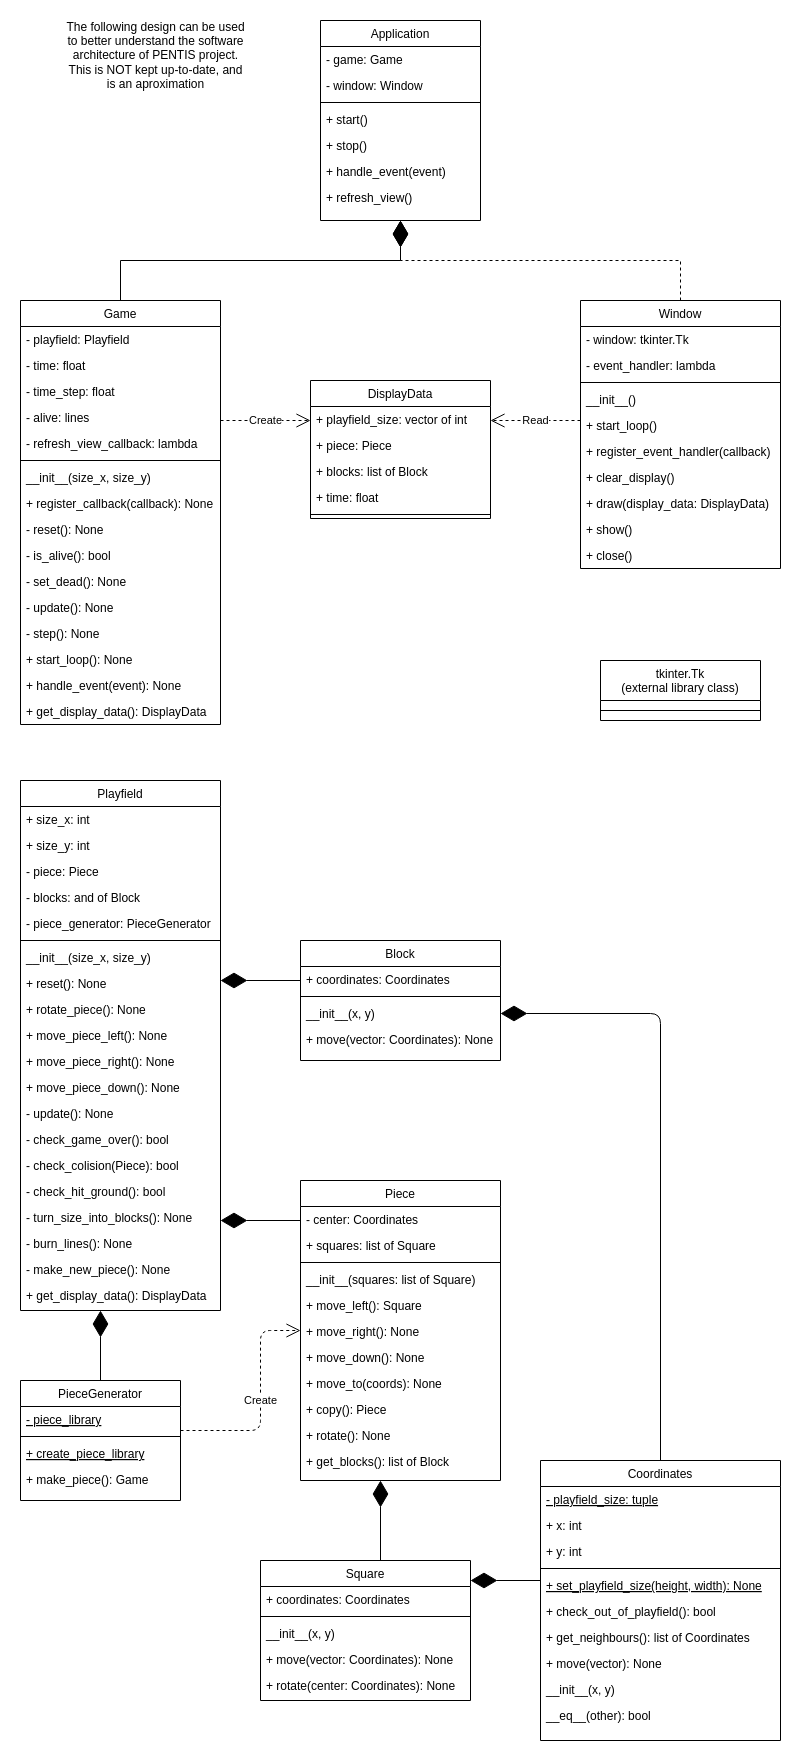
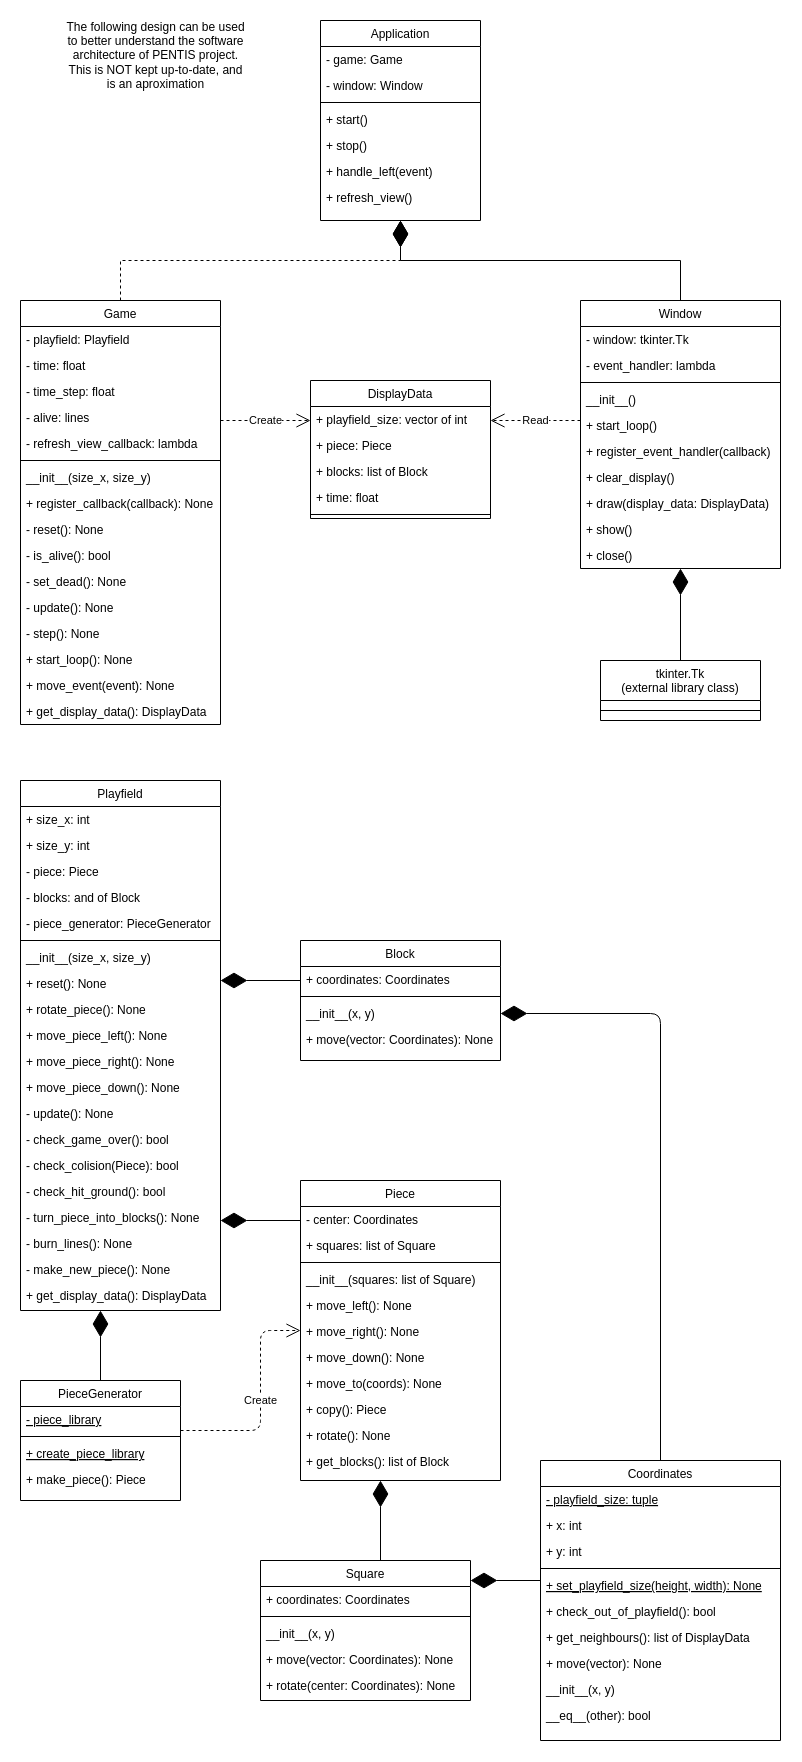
- <mxCell id="16" value="+ handle_event(event)" style="text;align=left;verticalAlign=top;spacingLeft=4;spacingRight=4;overflow=hidden;rotatable=0;points=[[0,0.5],[1,0.5]];portConstraint=eastwest;rounded=0;shadow=0;html=0;" parent="10" vertex="1"><mxGeometry y="138" width="160" height="26" as="geometry" /></mxCell>
+ <mxCell id="16" value="+ handle_left(event)" style="text;align=left;verticalAlign=top;spacingLeft=4;spacingRight=4;overflow=hidden;rotatable=0;points=[[0,0.5],[1,0.5]];portConstraint=eastwest;rounded=0;shadow=0;html=0;" parent="10" vertex="1"><mxGeometry y="138" width="160" height="26" as="geometry" /></mxCell>
- <mxCell id="116" value="" style="endArrow=diamondThin;endFill=1;endSize=24;html=1;exitX=0.5;exitY=0;exitDx=0;exitDy=0;entryX=0.5;entryY=1;entryDx=0;entryDy=0;rounded=0;" parent="1" source="18" target="10" edge="1"><mxGeometry width="160" relative="1" as="geometry"><mxPoint x="250" y="230" as="sourcePoint" /><mxPoint x="410" y="230" as="targetPoint" /><Array as="points"><mxPoint x="120" y="260" /><mxPoint x="400" y="260" /></Array></mxGeometry></mxCell>
+ <mxCell id="116" value="" style="endArrow=diamondThin;endFill=1;endSize=24;html=1;exitX=0.5;exitY=0;exitDx=0;exitDy=0;entryX=0.5;entryY=1;entryDx=0;entryDy=0;rounded=0;dashed=1;" parent="1" source="18" target="10" edge="1"><mxGeometry width="160" relative="1" as="geometry"><mxPoint x="250" y="230" as="sourcePoint" /><mxPoint x="410" y="230" as="targetPoint" /><Array as="points"><mxPoint x="120" y="260" /><mxPoint x="400" y="260" /></Array></mxGeometry></mxCell>
- <mxCell id="117" value="" style="endArrow=diamondThin;endFill=1;endSize=24;html=1;exitX=0.5;exitY=0;exitDx=0;exitDy=0;entryX=0.5;entryY=1;entryDx=0;entryDy=0;rounded=0;dashed=1;" parent="1" source="84" target="10" edge="1"><mxGeometry width="160" relative="1" as="geometry"><mxPoint x="250" y="230" as="sourcePoint" /><mxPoint x="410" y="230" as="targetPoint" /><Array as="points"><mxPoint x="680" y="260" /><mxPoint x="400" y="260" /></Array></mxGeometry></mxCell>
+ <mxCell id="117" value="" style="endArrow=diamondThin;endFill=1;endSize=24;html=1;exitX=0.5;exitY=0;exitDx=0;exitDy=0;entryX=0.5;entryY=1;entryDx=0;entryDy=0;rounded=0;" parent="1" source="84" target="10" edge="1"><mxGeometry width="160" relative="1" as="geometry"><mxPoint x="250" y="230" as="sourcePoint" /><mxPoint x="410" y="230" as="targetPoint" /><Array as="points"><mxPoint x="680" y="260" /><mxPoint x="400" y="260" /></Array></mxGeometry></mxCell>
+ <mxCell id="115" value="" style="endArrow=diamondThin;endFill=1;endSize=24;html=1;exitX=0.5;exitY=0;exitDx=0;exitDy=0;" parent="1" source="8" target="94" edge="1"><mxGeometry width="160" relative="1" as="geometry"><mxPoint x="150" y="690" as="sourcePoint" /><mxPoint x="690" y="600" as="targetPoint" /></mxGeometry></mxCell>
- <mxCell id="33" value="+ handle_event(event): None" style="text;align=left;verticalAlign=top;spacingLeft=4;spacingRight=4;overflow=hidden;rotatable=0;points=[[0,0.5],[1,0.5]];portConstraint=eastwest;rounded=0;shadow=0;html=0;" parent="18" vertex="1"><mxGeometry y="372" width="200" height="26" as="geometry" /></mxCell>
+ <mxCell id="33" value="+ move_event(event): None" style="text;align=left;verticalAlign=top;spacingLeft=4;spacingRight=4;overflow=hidden;rotatable=0;points=[[0,0.5],[1,0.5]];portConstraint=eastwest;rounded=0;shadow=0;html=0;" parent="18" vertex="1"><mxGeometry y="372" width="200" height="26" as="geometry" /></mxCell>
- <mxCell id="75" value="- turn_size_into_blocks(): None" style="text;align=left;verticalAlign=top;spacingLeft=4;spacingRight=4;overflow=hidden;rotatable=0;points=[[0,0.5],[1,0.5]];portConstraint=eastwest;rounded=0;shadow=0;html=0;" parent="58" vertex="1"><mxGeometry y="424" width="200" height="26" as="geometry" /></mxCell>
+ <mxCell id="75" value="- turn_piece_into_blocks(): None" style="text;align=left;verticalAlign=top;spacingLeft=4;spacingRight=4;overflow=hidden;rotatable=0;points=[[0,0.5],[1,0.5]];portConstraint=eastwest;rounded=0;shadow=0;html=0;" parent="58" vertex="1"><mxGeometry y="424" width="200" height="26" as="geometry" /></mxCell>
- <mxCell id="51" value="+ move_left(): Square" style="text;align=left;verticalAlign=top;spacingLeft=4;spacingRight=4;overflow=hidden;rotatable=0;points=[[0,0.5],[1,0.5]];portConstraint=eastwest;" parent="46" vertex="1"><mxGeometry y="112" width="200" height="26" as="geometry" /></mxCell>
+ <mxCell id="51" value="+ move_left(): None" style="text;align=left;verticalAlign=top;spacingLeft=4;spacingRight=4;overflow=hidden;rotatable=0;points=[[0,0.5],[1,0.5]];portConstraint=eastwest;" parent="46" vertex="1"><mxGeometry y="112" width="200" height="26" as="geometry" /></mxCell>
- <mxCell id="83" value="+ make_piece(): Game" style="text;align=left;verticalAlign=top;spacingLeft=4;spacingRight=4;overflow=hidden;rotatable=0;points=[[0,0.5],[1,0.5]];portConstraint=eastwest;" parent="79" vertex="1"><mxGeometry y="86" width="160" height="26" as="geometry" /></mxCell>
+ <mxCell id="83" value="+ make_piece(): Piece" style="text;align=left;verticalAlign=top;spacingLeft=4;spacingRight=4;overflow=hidden;rotatable=0;points=[[0,0.5],[1,0.5]];portConstraint=eastwest;" parent="79" vertex="1"><mxGeometry y="86" width="160" height="26" as="geometry" /></mxCell>
- <mxCell id="102" value="+ get_neighbours(): list of Coordinates" style="text;align=left;verticalAlign=top;spacingLeft=4;spacingRight=4;overflow=hidden;rotatable=0;points=[[0,0.5],[1,0.5]];portConstraint=eastwest;" parent="95" vertex="1"><mxGeometry y="164" width="240" height="26" as="geometry" /></mxCell>
+ <mxCell id="102" value="+ get_neighbours(): list of DisplayData" style="text;align=left;verticalAlign=top;spacingLeft=4;spacingRight=4;overflow=hidden;rotatable=0;points=[[0,0.5],[1,0.5]];portConstraint=eastwest;" parent="95" vertex="1"><mxGeometry y="164" width="240" height="26" as="geometry" /></mxCell>
